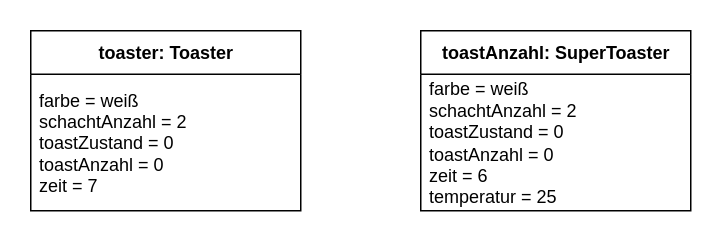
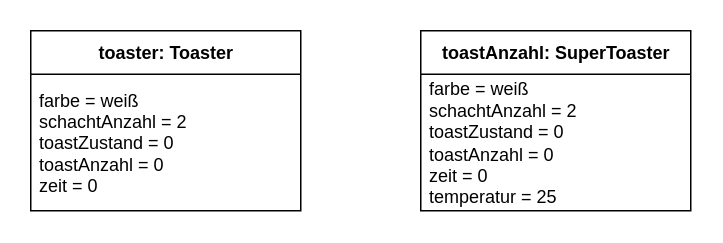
- <mxCell id="3" value="farbe = weiß&lt;br&gt;schachtAnzahl = 2&lt;br&gt;toastZustand = 0&lt;br&gt;toastAnzahl = 0&lt;br&gt;zeit = 7" style="text;html=1;strokeColor=none;fillColor=none;align=left;verticalAlign=middle;spacingLeft=4;spacingRight=4;overflow=hidden;rotatable=0;points=[[0,0.5],[1,0.5]];portConstraint=eastwest;" vertex="1" parent="2"><mxGeometry y="29" width="180" height="91" as="geometry" /></mxCell>
+ <mxCell id="3" value="farbe = weiß&lt;br&gt;schachtAnzahl = 2&lt;br&gt;toastZustand = 0&lt;br&gt;toastAnzahl = 0&lt;br&gt;zeit = 0" style="text;html=1;strokeColor=none;fillColor=none;align=left;verticalAlign=middle;spacingLeft=4;spacingRight=4;overflow=hidden;rotatable=0;points=[[0,0.5],[1,0.5]];portConstraint=eastwest;" vertex="1" parent="2"><mxGeometry y="29" width="180" height="91" as="geometry" /></mxCell>
- <mxCell id="5" value="farbe = weiß&lt;br&gt;schachtAnzahl = 2&lt;br&gt;toastZustand = 0&lt;br&gt;toastAnzahl = 0&lt;br&gt;zeit = 6&lt;br&gt;temperatur = 25" style="text;html=1;strokeColor=none;fillColor=none;align=left;verticalAlign=middle;spacingLeft=4;spacingRight=4;overflow=hidden;rotatable=0;points=[[0,0.5],[1,0.5]];portConstraint=eastwest;" vertex="1" parent="4"><mxGeometry y="29" width="180" height="91" as="geometry" /></mxCell>
+ <mxCell id="5" value="farbe = weiß&lt;br&gt;schachtAnzahl = 2&lt;br&gt;toastZustand = 0&lt;br&gt;toastAnzahl = 0&lt;br&gt;zeit = 0&lt;br&gt;temperatur = 25" style="text;html=1;strokeColor=none;fillColor=none;align=left;verticalAlign=middle;spacingLeft=4;spacingRight=4;overflow=hidden;rotatable=0;points=[[0,0.5],[1,0.5]];portConstraint=eastwest;" vertex="1" parent="4"><mxGeometry y="29" width="180" height="91" as="geometry" /></mxCell>
